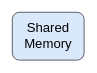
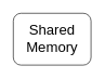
- <mxCell id="2" value="&lt;font style=&quot;font-size: 22px;&quot;&gt;Shared Memory&lt;/font&gt;" style="rounded=1;whiteSpace=wrap;html=1;fillColor=#dae8fc;" vertex="1" parent="1"><mxGeometry x="20" y="20" width="120" height="80" as="geometry" /></mxCell>
+ <mxCell id="2" value="&lt;font style=&quot;font-size: 22px;&quot;&gt;Shared Memory&lt;/font&gt;" style="rounded=1;whiteSpace=wrap;html=1;" vertex="1" parent="1"><mxGeometry x="20" y="20" width="120" height="80" as="geometry" /></mxCell>
